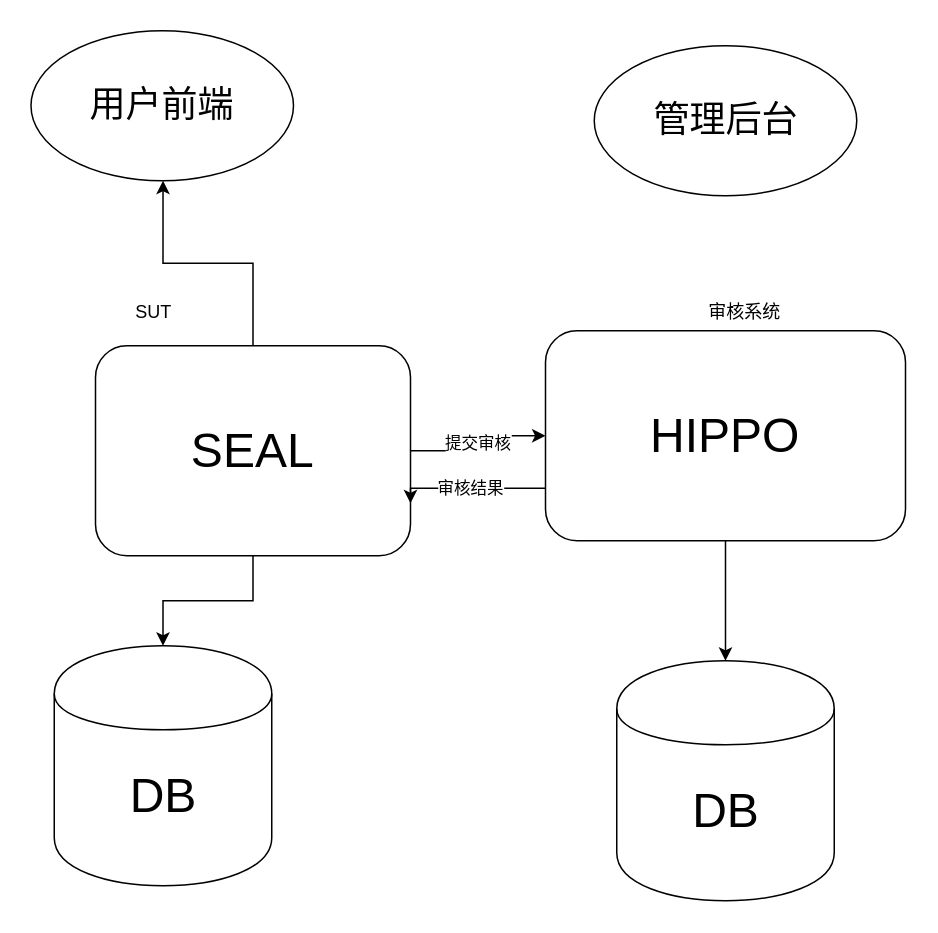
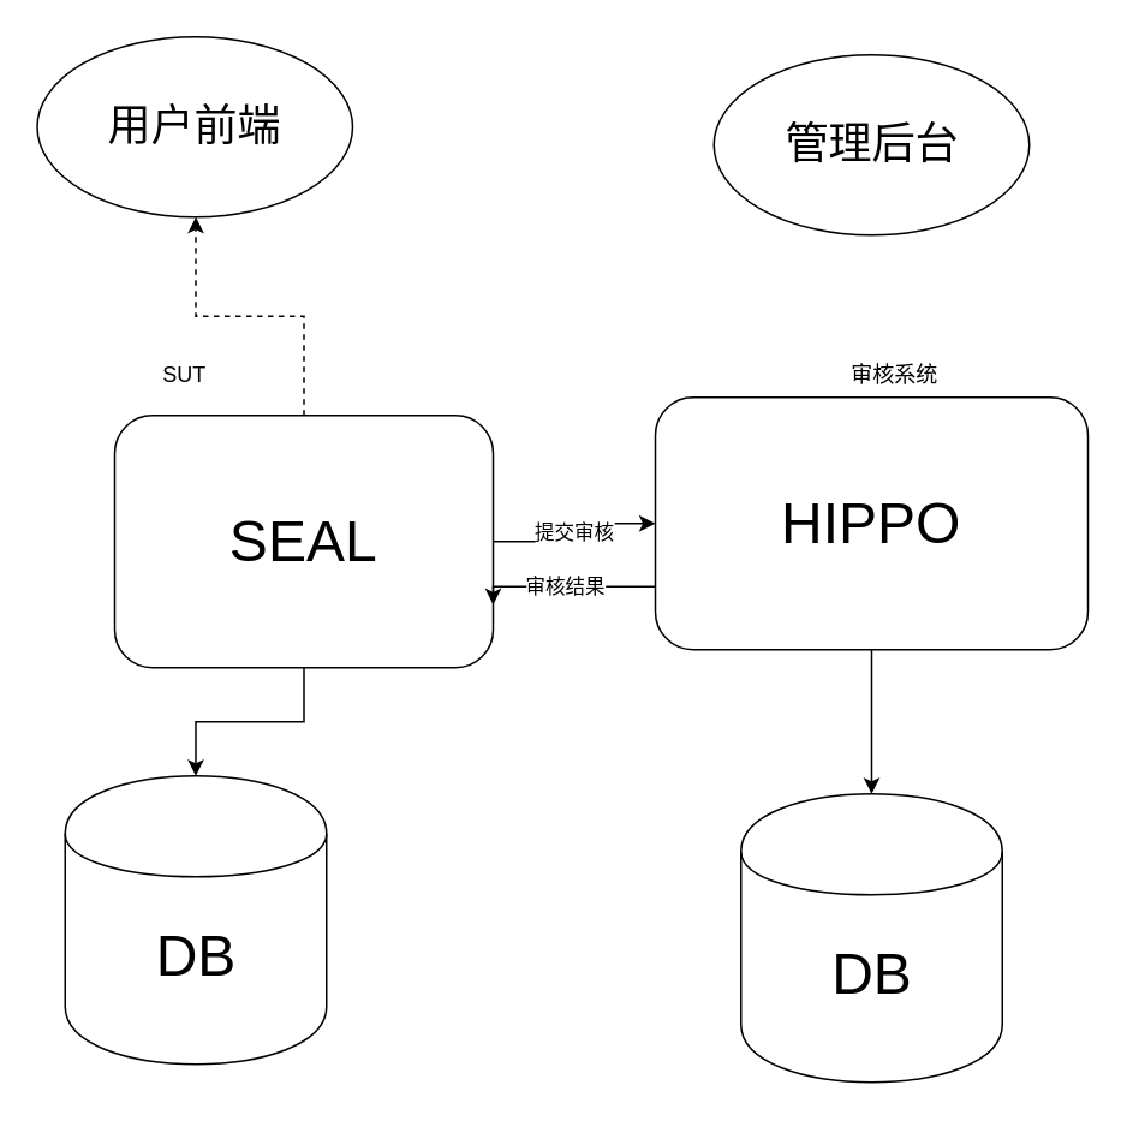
- <mxCell id="4" style="edgeStyle=orthogonalEdgeStyle;rounded=0;orthogonalLoop=1;jettySize=auto;html=1;entryX=0.503;entryY=1;entryDx=0;entryDy=0;entryPerimeter=0;" parent="1" source="5" target="13" edge="1"><mxGeometry relative="1" as="geometry" /></mxCell>
+ <mxCell id="4" style="edgeStyle=orthogonalEdgeStyle;rounded=0;orthogonalLoop=1;jettySize=auto;html=1;entryX=0.503;entryY=1;entryDx=0;entryDy=0;entryPerimeter=0;dashed=1;" parent="1" source="5" target="13" edge="1"><mxGeometry relative="1" as="geometry" /></mxCell>
